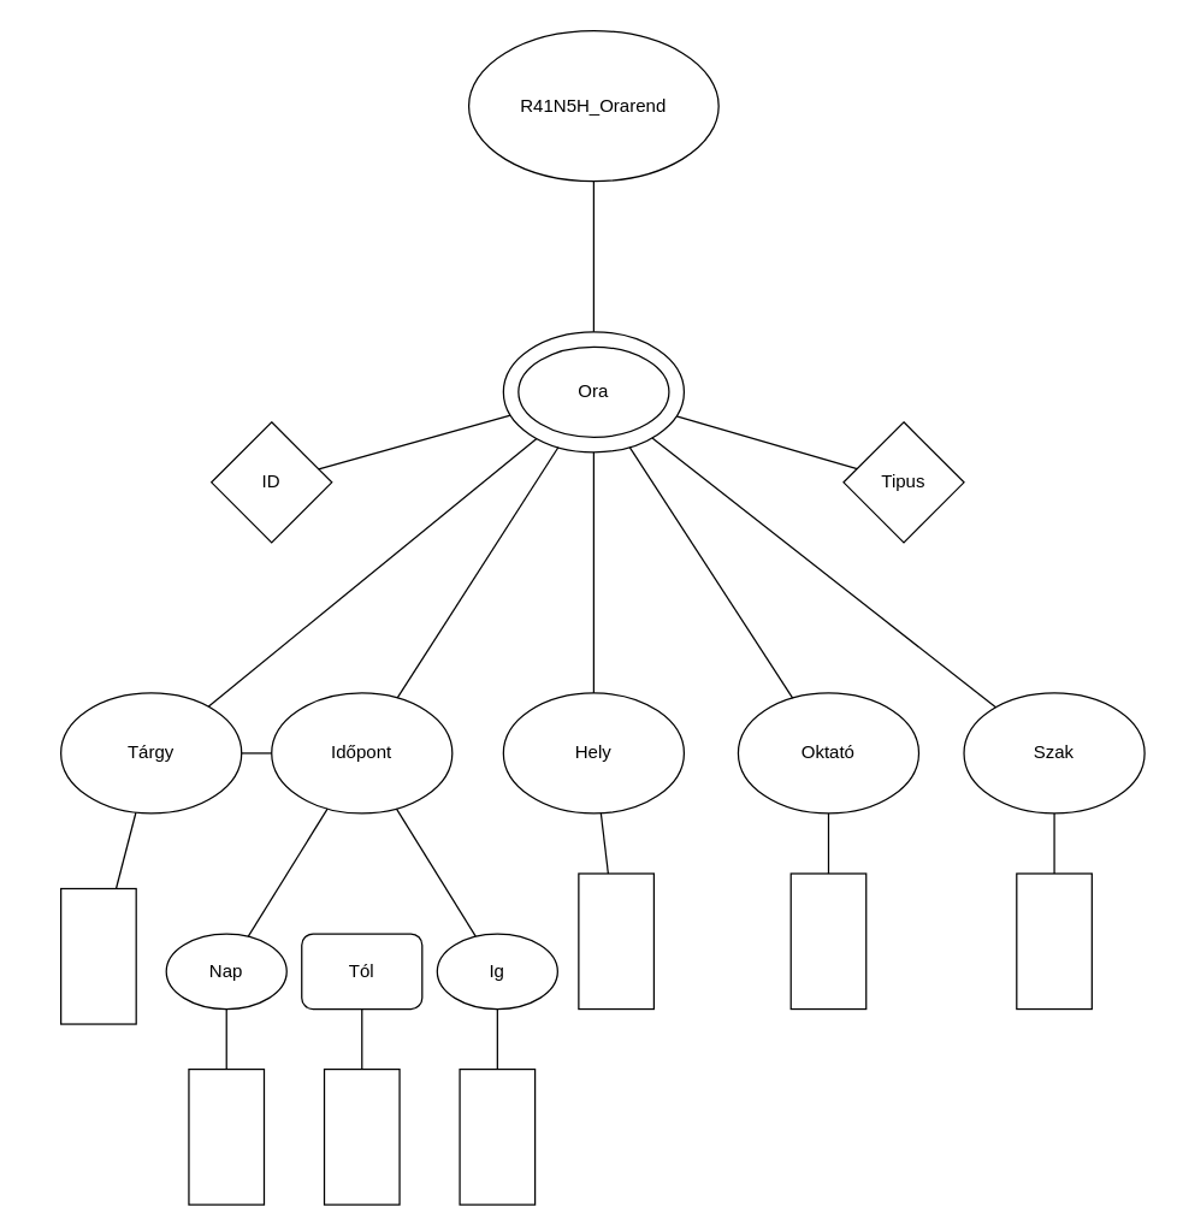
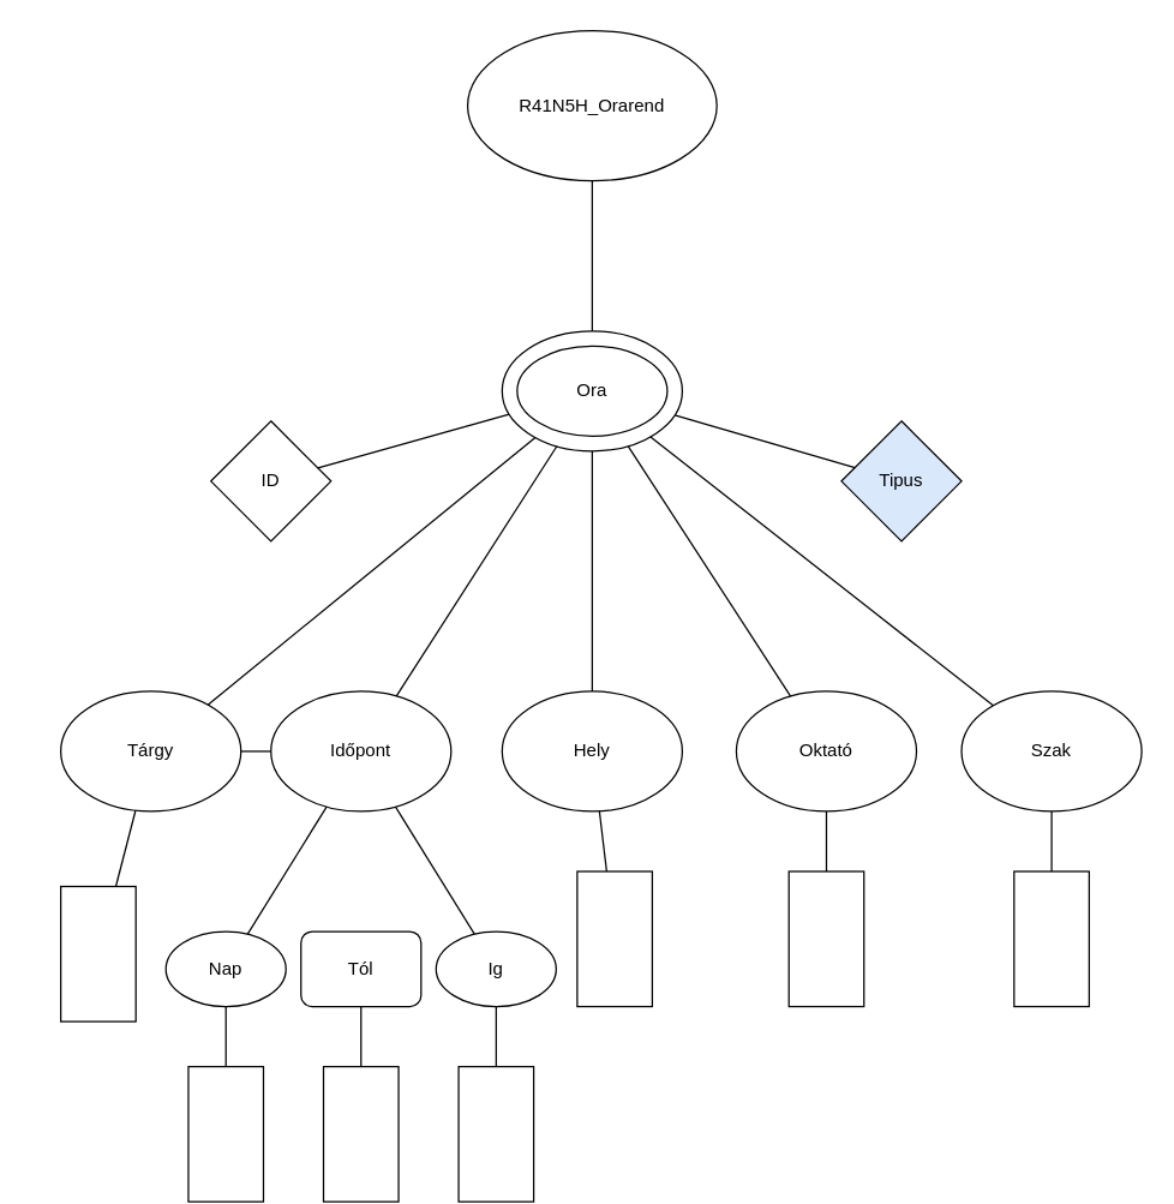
- <mxCell id="3" value="Tipus" style="rhombus;whiteSpace=wrap;html=1;" parent="1" vertex="1"><mxGeometry x="560" y="280" width="80" height="80" as="geometry" /></mxCell>
+ <mxCell id="3" value="Tipus" style="rhombus;whiteSpace=wrap;html=1;fillColor=#dae8fc;" parent="1" vertex="1"><mxGeometry x="560" y="280" width="80" height="80" as="geometry" /></mxCell>
